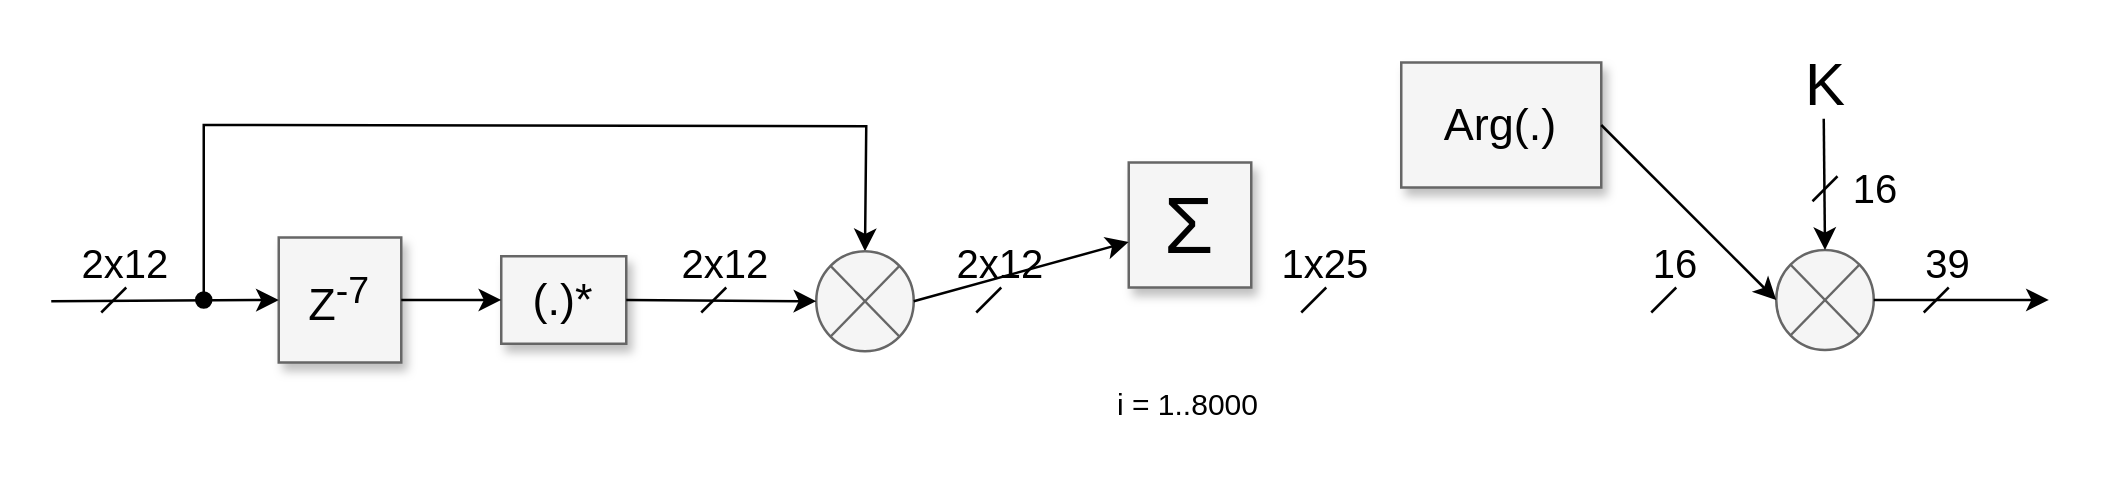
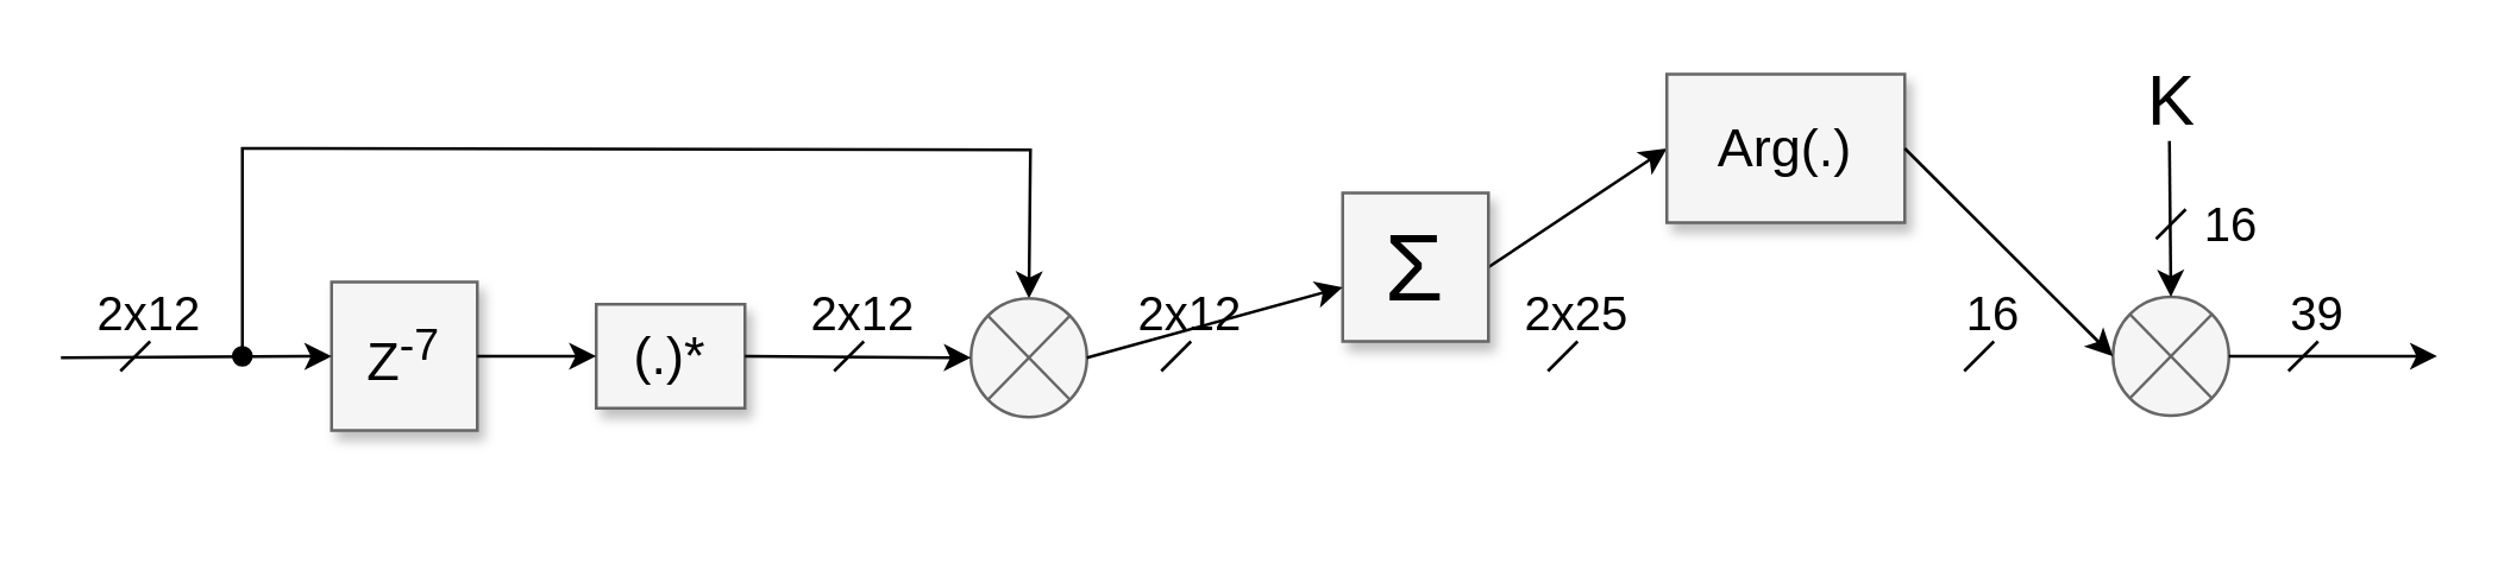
+ <mxCell id="5" value="" style="endArrow=classic;html=1;exitX=1;exitY=0.5;exitDx=0;exitDy=0;entryX=0;entryY=0.5;entryDx=0;entryDy=0;" parent="1" source="10" edge="1" target="12"><mxGeometry width="50" height="50" relative="1" as="geometry"><mxPoint x="551" y="119" as="sourcePoint" /><mxPoint x="780" y="119.5" as="targetPoint" /></mxGeometry></mxCell>
- <mxCell id="20" value="&lt;font style=&quot;font-size: 16px&quot;&gt;1x25&lt;/font&gt;" style="text;html=1;strokeColor=none;fillColor=none;align=center;verticalAlign=middle;whiteSpace=wrap;rounded=0;fontSize=32;" vertex="1" parent="1"><mxGeometry x="510" y="90" width="40" height="20" as="geometry" /></mxCell>
+ <mxCell id="20" value="&lt;font style=&quot;font-size: 16px&quot;&gt;2x25&lt;/font&gt;" style="text;html=1;strokeColor=none;fillColor=none;align=center;verticalAlign=middle;whiteSpace=wrap;rounded=0;fontSize=32;" vertex="1" parent="1"><mxGeometry x="510" y="90" width="40" height="20" as="geometry" /></mxCell>
- <mxCell id="19" value="&lt;font style=&quot;font-size: 12px&quot;&gt;i = 1..8000&lt;/font&gt;" style="text;html=1;strokeColor=none;fillColor=none;align=center;verticalAlign=middle;whiteSpace=wrap;rounded=0;fontSize=16;" vertex="1" parent="1"><mxGeometry x="440" y="150" width="70" height="20" as="geometry" /></mxCell>
